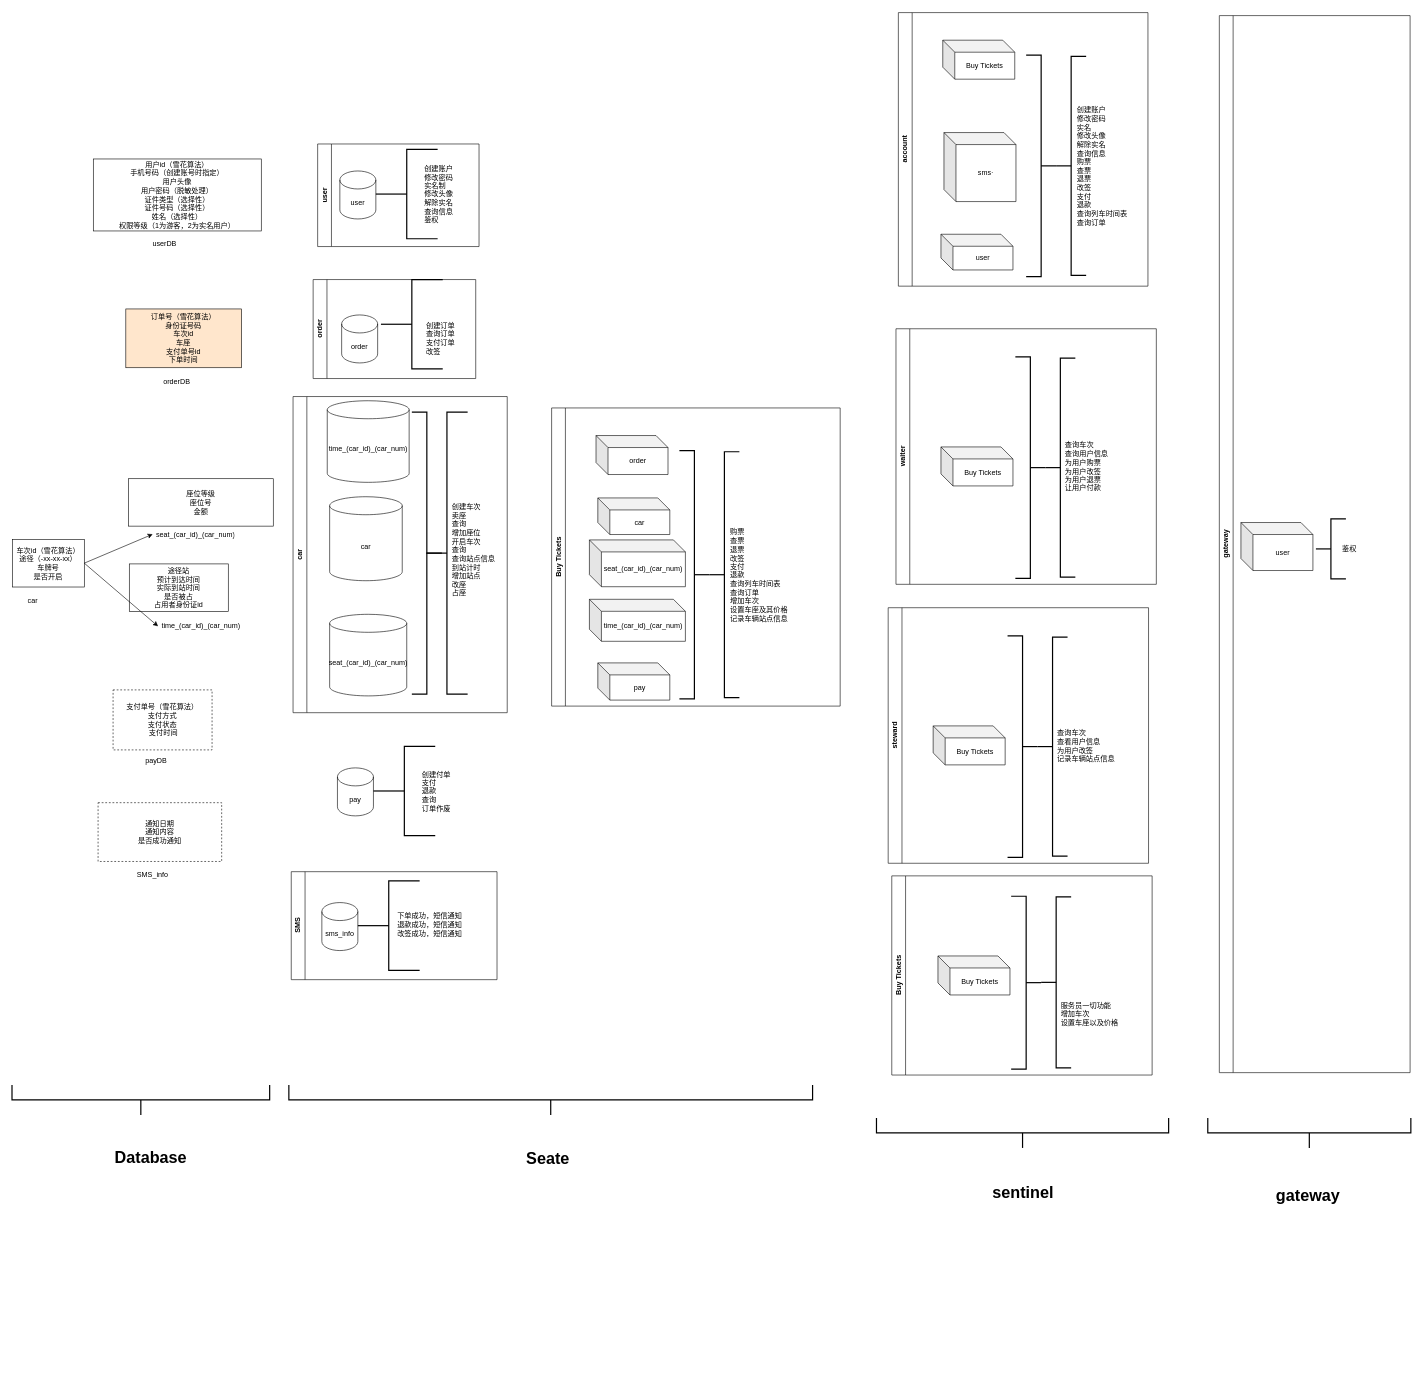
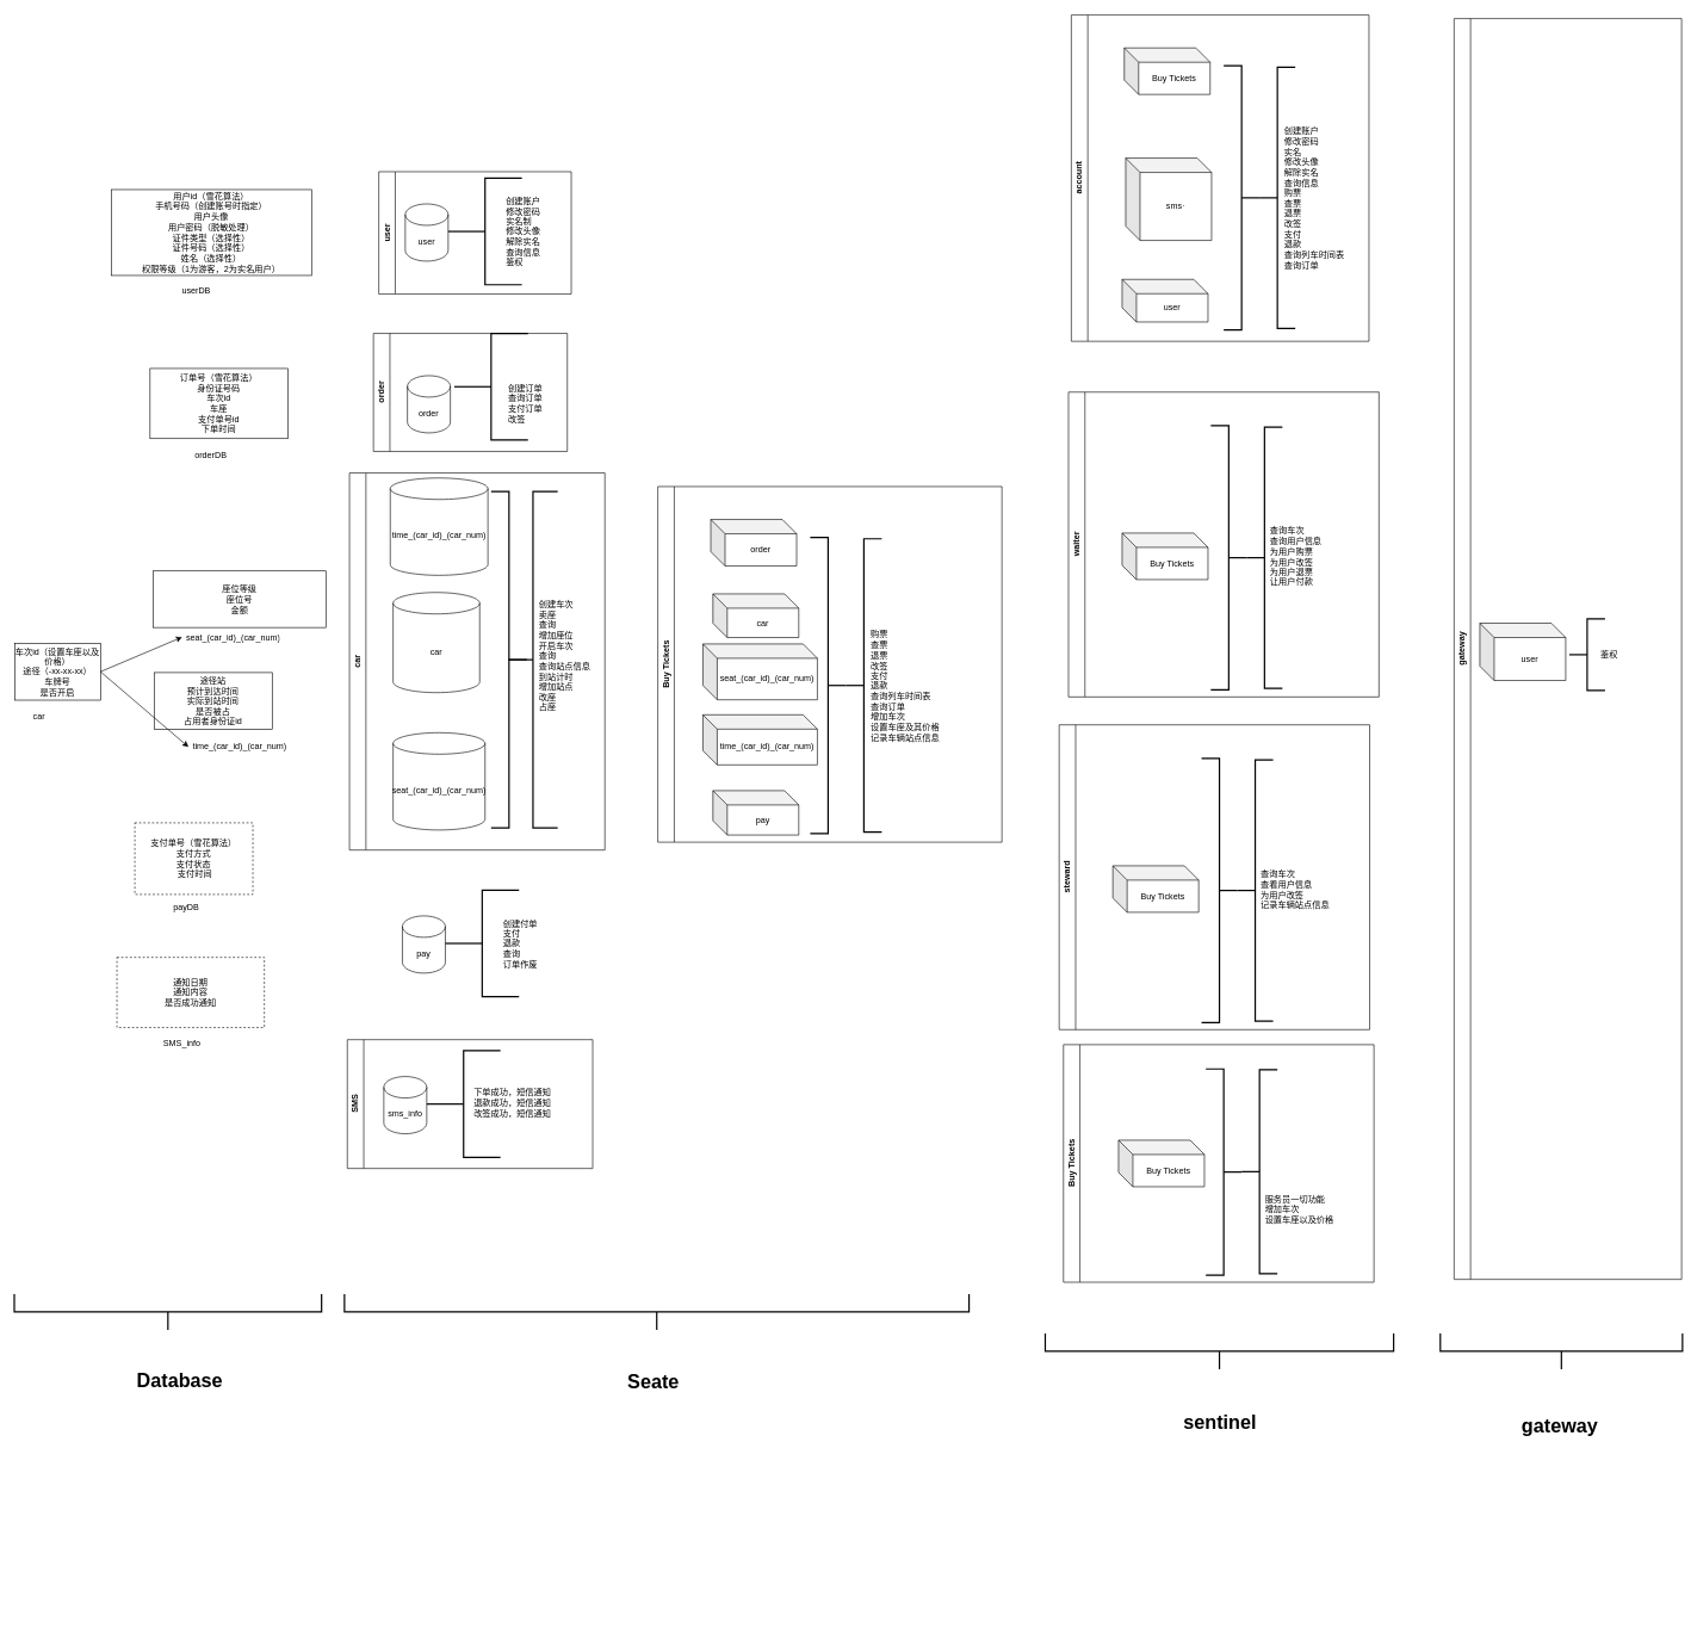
- <mxCell id="5" value="订单号（雪花算法）&lt;br&gt;身份证号码&lt;br&gt;车次id&lt;br&gt;车座&lt;br&gt;支付单号id&lt;br&gt;下单时间" style="rounded=0;whiteSpace=wrap;html=1;fillColor=#ffe6cc;" parent="1" vertex="1"><mxGeometry x="209.25" y="514" width="193" height="98" as="geometry" /></mxCell>
+ <mxCell id="5" value="订单号（雪花算法）&lt;br&gt;身份证号码&lt;br&gt;车次id&lt;br&gt;车座&lt;br&gt;支付单号id&lt;br&gt;下单时间" style="rounded=0;whiteSpace=wrap;html=1;" parent="1" vertex="1"><mxGeometry x="209.25" y="514" width="193" height="98" as="geometry" /></mxCell>
- <mxCell id="8" value="车次id（雪花算法）&lt;br&gt;途径（-xx-xx-xx）&lt;br&gt;车牌号&lt;br&gt;是否开启" style="rounded=0;whiteSpace=wrap;html=1;" parent="1" vertex="1"><mxGeometry x="20" y="898" width="120" height="79.5" as="geometry" /></mxCell>
+ <mxCell id="8" value="车次id（设置车座以及价格）&lt;br&gt;途径（-xx-xx-xx）&lt;br&gt;车牌号&lt;br&gt;是否开启" style="rounded=0;whiteSpace=wrap;html=1;" parent="1" vertex="1"><mxGeometry x="20" y="898" width="120" height="79.5" as="geometry" /></mxCell>
